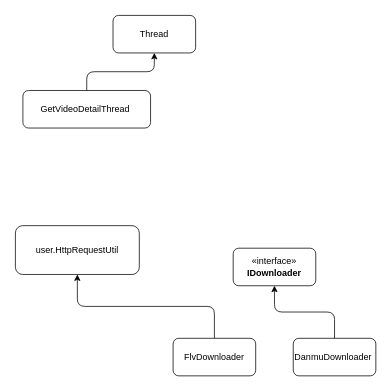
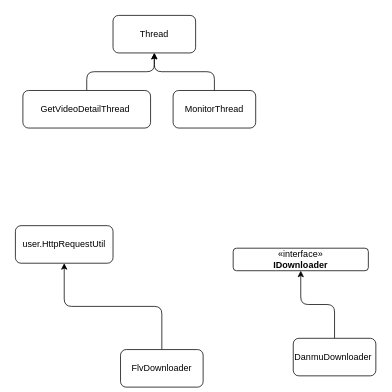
+ <mxCell id="11" style="edgeStyle=orthogonalEdgeStyle;rounded=1;orthogonalLoop=1;jettySize=auto;html=1;exitX=0.5;exitY=0;exitDx=0;exitDy=0;entryX=0.5;entryY=1;entryDx=0;entryDy=0;" parent="1" source="12" target="10" edge="1"><mxGeometry relative="1" as="geometry" /></mxCell>
+ <mxCell id="12" value="MonitorThread" style="html=1;whiteSpace=wrap;rounded=1;" parent="1" vertex="1"><mxGeometry x="230" y="120" width="110" height="50" as="geometry" /></mxCell>
- <mxCell id="7" value="user.HttpRequestUtil" style="html=1;whiteSpace=wrap;rounded=1;" parent="1" vertex="1"><mxGeometry x="20" y="300" width="165" height="65" as="geometry" /></mxCell>
+ <mxCell id="7" value="user.HttpRequestUtil" style="html=1;whiteSpace=wrap;rounded=1;" parent="1" vertex="1"><mxGeometry x="20" y="300" width="130" height="50" as="geometry" /></mxCell>
- <mxCell id="4" value="«interface»&lt;br&gt;&lt;b&gt;IDownloader&lt;/b&gt;" style="html=1;whiteSpace=wrap;rounded=1;" parent="1" vertex="1"><mxGeometry x="310" y="330" width="110" height="50" as="geometry" /></mxCell>
+ <mxCell id="4" value="«interface»&lt;br&gt;&lt;b&gt;IDownloader&lt;/b&gt;" style="html=1;whiteSpace=wrap;rounded=1;" parent="1" vertex="1"><mxGeometry x="310" y="330" width="180" height="30" as="geometry" /></mxCell>
- <mxCell id="3" value="FlvDownloader" style="html=1;whiteSpace=wrap;rounded=1;" parent="1" vertex="1"><mxGeometry x="230" y="450" width="110" height="50" as="geometry" /></mxCell>
+ <mxCell id="3" value="FlvDownloader" style="html=1;whiteSpace=wrap;rounded=1;" parent="1" vertex="1"><mxGeometry x="160" y="465" width="110" height="50" as="geometry" /></mxCell>
